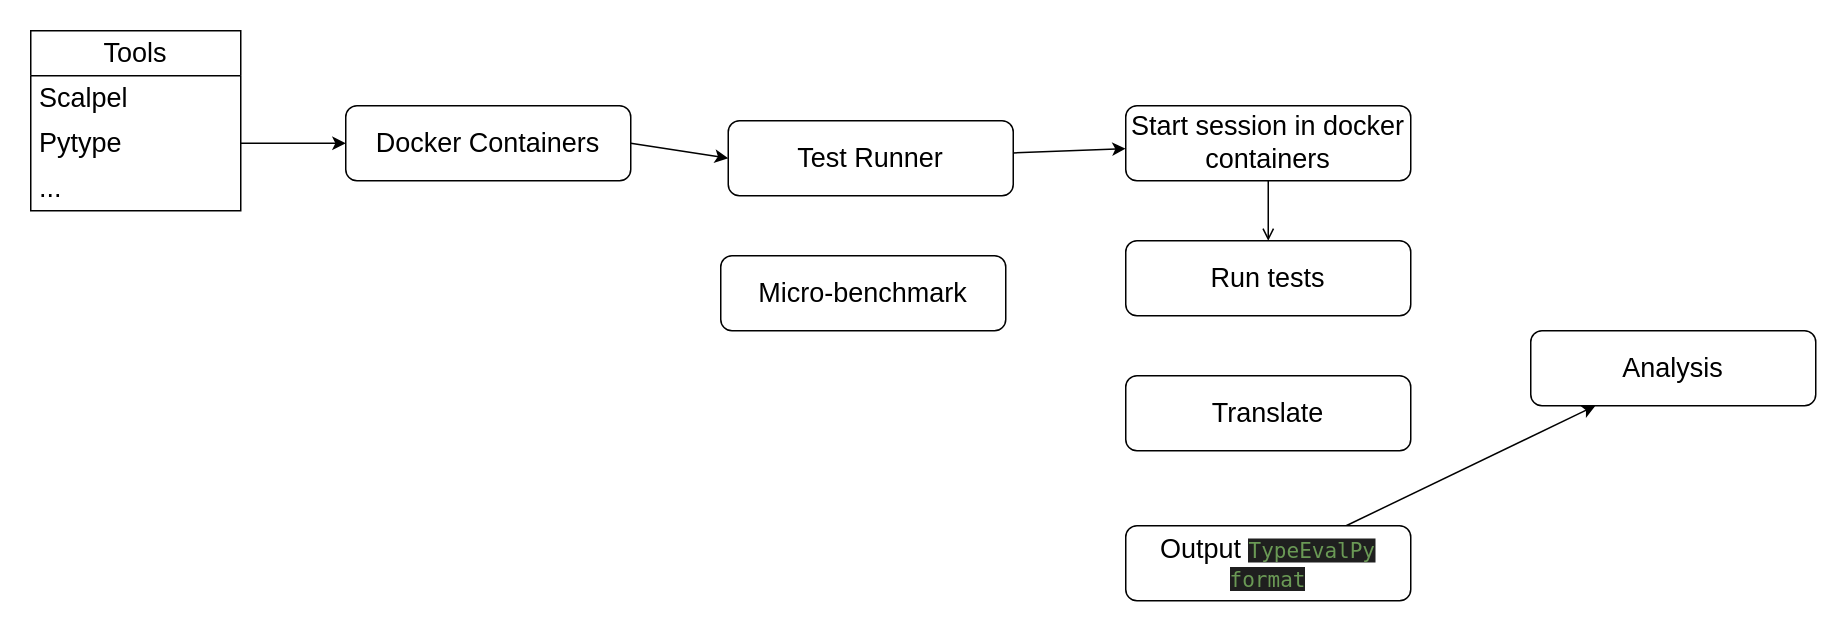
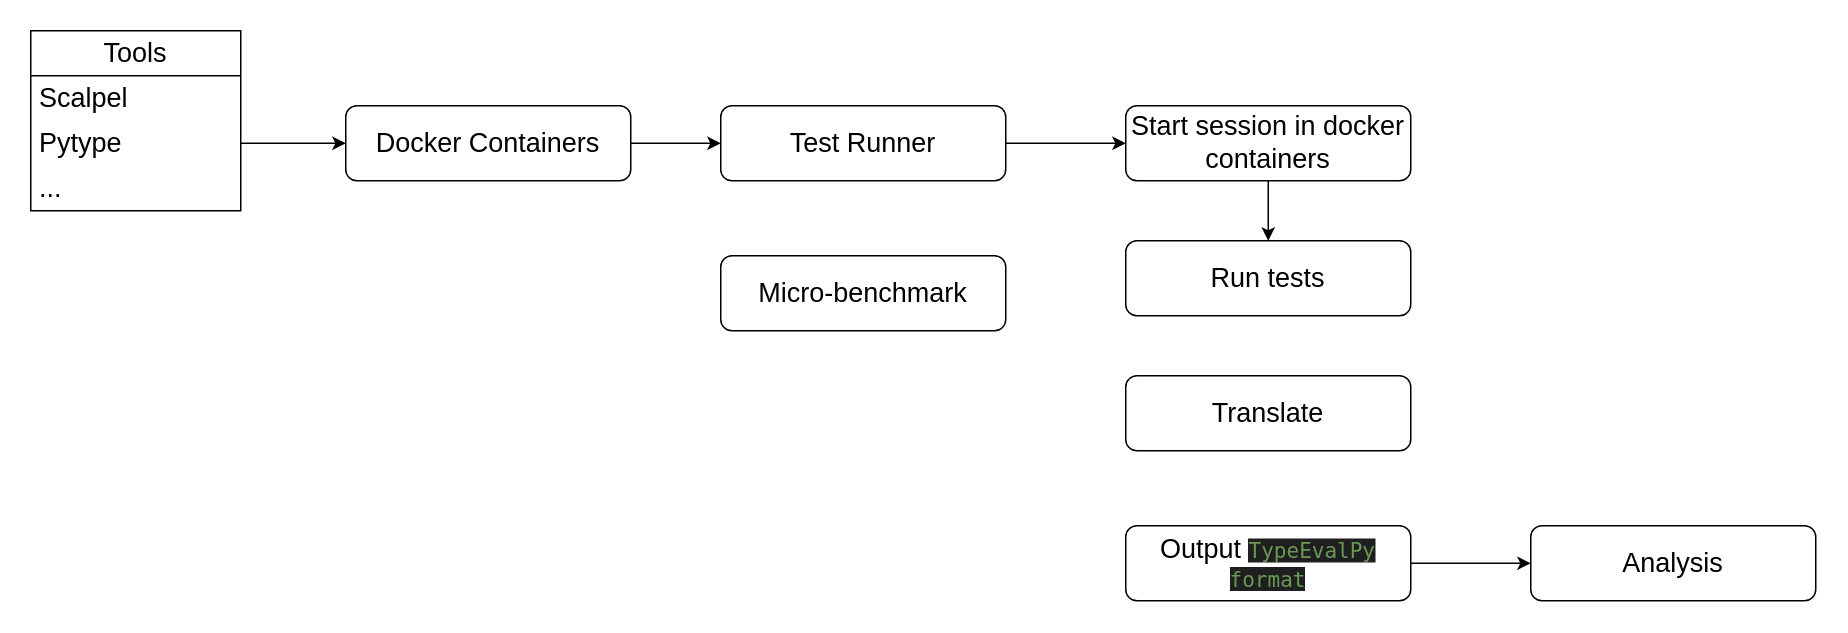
- <mxCell id="11" value="&lt;span style=&quot;font-size: 18px;&quot;&gt;Test Runner&lt;br&gt;&lt;/span&gt;" style="rounded=1;whiteSpace=wrap;html=1;" vertex="1" parent="1"><mxGeometry x="485" y="80" width="190" height="50" as="geometry" /></mxCell>
+ <mxCell id="11" value="&lt;span style=&quot;font-size: 18px;&quot;&gt;Test Runner&lt;br&gt;&lt;/span&gt;" style="rounded=1;whiteSpace=wrap;html=1;" vertex="1" parent="1"><mxGeometry x="480" y="70" width="190" height="50" as="geometry" /></mxCell>
- <mxCell id="12" value="" style="edgeStyle=none;html=1;fontSize=18;endArrow=open;" edge="1" parent="1" source="13" target="14"><mxGeometry relative="1" as="geometry" /></mxCell>
+ <mxCell id="12" value="" style="edgeStyle=none;html=1;fontSize=18;" edge="1" parent="1" source="13" target="14"><mxGeometry relative="1" as="geometry" /></mxCell>
- <mxCell id="18" value="&lt;span style=&quot;font-size: 18px;&quot;&gt;Analysis&lt;/span&gt;" style="rounded=1;whiteSpace=wrap;html=1;" vertex="1" parent="1"><mxGeometry x="1020" y="220" width="190" height="50" as="geometry" /></mxCell>
+ <mxCell id="18" value="&lt;span style=&quot;font-size: 18px;&quot;&gt;Analysis&lt;/span&gt;" style="rounded=1;whiteSpace=wrap;html=1;" vertex="1" parent="1"><mxGeometry x="1020" y="350" width="190" height="50" as="geometry" /></mxCell>
